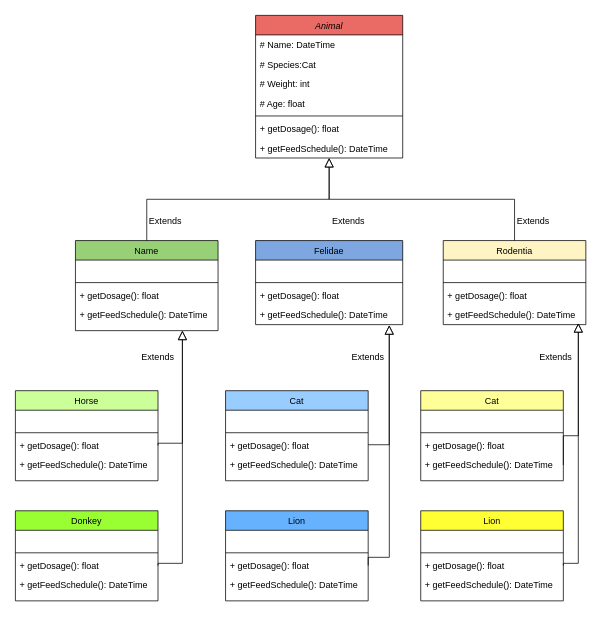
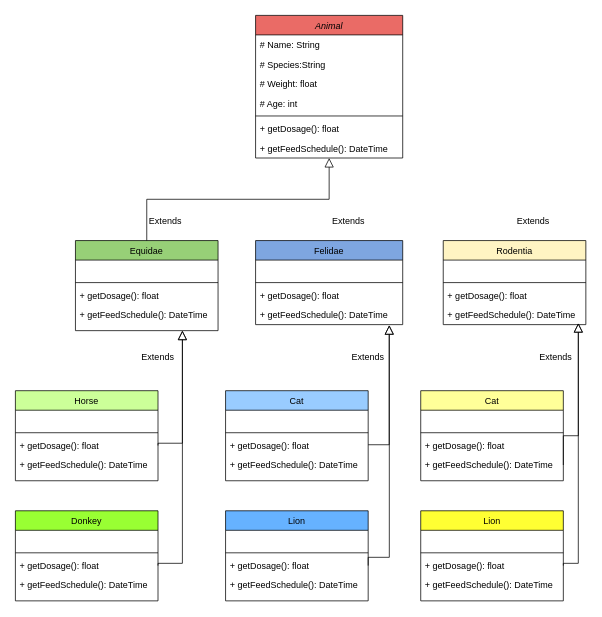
- <mxCell id="3" value="# Name: DateTime" style="text;align=left;verticalAlign=top;spacingLeft=4;spacingRight=4;overflow=hidden;rotatable=0;points=[[0,0.5],[1,0.5]];portConstraint=eastwest;" parent="2" vertex="1"><mxGeometry y="26" width="196" height="26" as="geometry" /></mxCell>
+ <mxCell id="3" value="# Name: String" style="text;align=left;verticalAlign=top;spacingLeft=4;spacingRight=4;overflow=hidden;rotatable=0;points=[[0,0.5],[1,0.5]];portConstraint=eastwest;" parent="2" vertex="1"><mxGeometry y="26" width="196" height="26" as="geometry" /></mxCell>
- <mxCell id="4" value="# Species:Cat" style="text;align=left;verticalAlign=top;spacingLeft=4;spacingRight=4;overflow=hidden;rotatable=0;points=[[0,0.5],[1,0.5]];portConstraint=eastwest;rounded=0;shadow=0;html=0;" parent="2" vertex="1"><mxGeometry y="52" width="196" height="26" as="geometry" /></mxCell>
+ <mxCell id="4" value="# Species:String" style="text;align=left;verticalAlign=top;spacingLeft=4;spacingRight=4;overflow=hidden;rotatable=0;points=[[0,0.5],[1,0.5]];portConstraint=eastwest;rounded=0;shadow=0;html=0;" parent="2" vertex="1"><mxGeometry y="52" width="196" height="26" as="geometry" /></mxCell>
- <mxCell id="5" value="# Weight: int" style="text;align=left;verticalAlign=top;spacingLeft=4;spacingRight=4;overflow=hidden;rotatable=0;points=[[0,0.5],[1,0.5]];portConstraint=eastwest;rounded=0;shadow=0;html=0;" parent="2" vertex="1"><mxGeometry y="78" width="196" height="26" as="geometry" /></mxCell>
+ <mxCell id="5" value="# Weight: float" style="text;align=left;verticalAlign=top;spacingLeft=4;spacingRight=4;overflow=hidden;rotatable=0;points=[[0,0.5],[1,0.5]];portConstraint=eastwest;rounded=0;shadow=0;html=0;" parent="2" vertex="1"><mxGeometry y="78" width="196" height="26" as="geometry" /></mxCell>
- <mxCell id="6" value="# Age: float" style="text;align=left;verticalAlign=top;spacingLeft=4;spacingRight=4;overflow=hidden;rotatable=0;points=[[0,0.5],[1,0.5]];portConstraint=eastwest;rounded=0;shadow=0;html=0;" vertex="1" parent="2"><mxGeometry y="104" width="196" height="26" as="geometry" /></mxCell>
+ <mxCell id="6" value="# Age: int" style="text;align=left;verticalAlign=top;spacingLeft=4;spacingRight=4;overflow=hidden;rotatable=0;points=[[0,0.5],[1,0.5]];portConstraint=eastwest;rounded=0;shadow=0;html=0;" vertex="1" parent="2"><mxGeometry y="104" width="196" height="26" as="geometry" /></mxCell>
- <mxCell id="26" value="" style="endArrow=block;endSize=10;endFill=0;shadow=0;strokeWidth=1;rounded=0;edgeStyle=elbowEdgeStyle;elbow=vertical;" edge="1" parent="1" source="21" target="2"><mxGeometry width="160" relative="1" as="geometry"><mxPoint x="360" y="263" as="sourcePoint" /><mxPoint x="340" y="230" as="targetPoint" /></mxGeometry></mxCell>
- <mxCell id="10" value="Name" style="swimlane;fontStyle=0;align=center;verticalAlign=top;childLayout=stackLayout;horizontal=1;startSize=26;horizontalStack=0;resizeParent=1;resizeLast=0;collapsible=1;marginBottom=0;rounded=0;shadow=0;strokeWidth=1;fillColor=#97D077;" parent="1" vertex="1"><mxGeometry x="100" y="320" width="190" height="120" as="geometry"><mxRectangle x="130" y="380" width="160" height="26" as="alternateBounds" /></mxGeometry></mxCell>
+ <mxCell id="10" value="Equidae" style="swimlane;fontStyle=0;align=center;verticalAlign=top;childLayout=stackLayout;horizontal=1;startSize=26;horizontalStack=0;resizeParent=1;resizeLast=0;collapsible=1;marginBottom=0;rounded=0;shadow=0;strokeWidth=1;fillColor=#97D077;" parent="1" vertex="1"><mxGeometry x="100" y="320" width="190" height="120" as="geometry"><mxRectangle x="130" y="380" width="160" height="26" as="alternateBounds" /></mxGeometry></mxCell>
